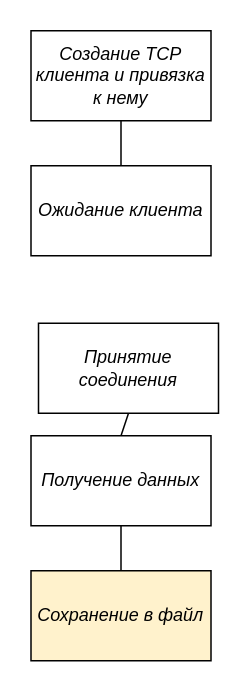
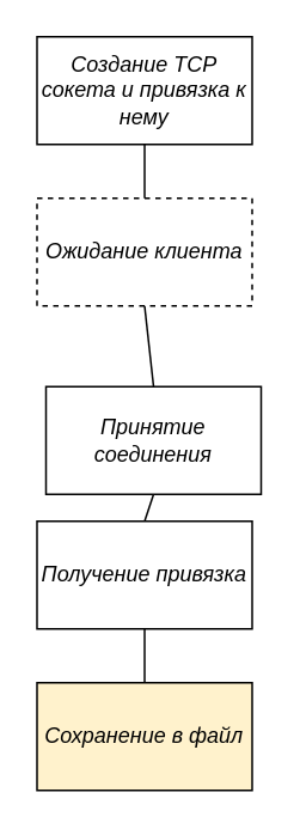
- <mxCell id="2" value="Создание TCP клиента и привязка к нему" style="rounded=0;whiteSpace=wrap;html=1;fontStyle=2" vertex="1" parent="1"><mxGeometry x="20" y="20" width="120" height="60" as="geometry" /></mxCell>
+ <mxCell id="2" value="Создание TCP сокета и привязка к нему" style="rounded=0;whiteSpace=wrap;html=1;fontStyle=2" vertex="1" parent="1"><mxGeometry x="20" y="20" width="120" height="60" as="geometry" /></mxCell>
- <mxCell id="3" value="Ожидание клиента" style="rounded=0;whiteSpace=wrap;html=1;fontStyle=2" vertex="1" parent="1"><mxGeometry x="20" y="110" width="120" height="60" as="geometry" /></mxCell>
+ <mxCell id="3" value="Ожидание клиента" style="rounded=0;whiteSpace=wrap;html=1;fontStyle=2;dashed=1;" vertex="1" parent="1"><mxGeometry x="20" y="110" width="120" height="60" as="geometry" /></mxCell>
+ <mxCell id="8" value="" style="endArrow=none;html=1;rounded=0;entryX=0.5;entryY=1;entryDx=0;entryDy=0;exitX=0.5;exitY=0;exitDx=0;exitDy=0;" edge="1" parent="1" source="4" target="3"><mxGeometry width="50" height="50" relative="1" as="geometry"><mxPoint x="-220" y="310" as="sourcePoint" /><mxPoint x="-170" y="260" as="targetPoint" /></mxGeometry></mxCell>
- <mxCell id="5" value="Получение данных" style="rounded=0;whiteSpace=wrap;html=1;fontStyle=2" vertex="1" parent="1"><mxGeometry x="20" y="290" width="120" height="60" as="geometry" /></mxCell>
+ <mxCell id="5" value="Получение привязка" style="rounded=0;whiteSpace=wrap;html=1;fontStyle=2" vertex="1" parent="1"><mxGeometry x="20" y="290" width="120" height="60" as="geometry" /></mxCell>
